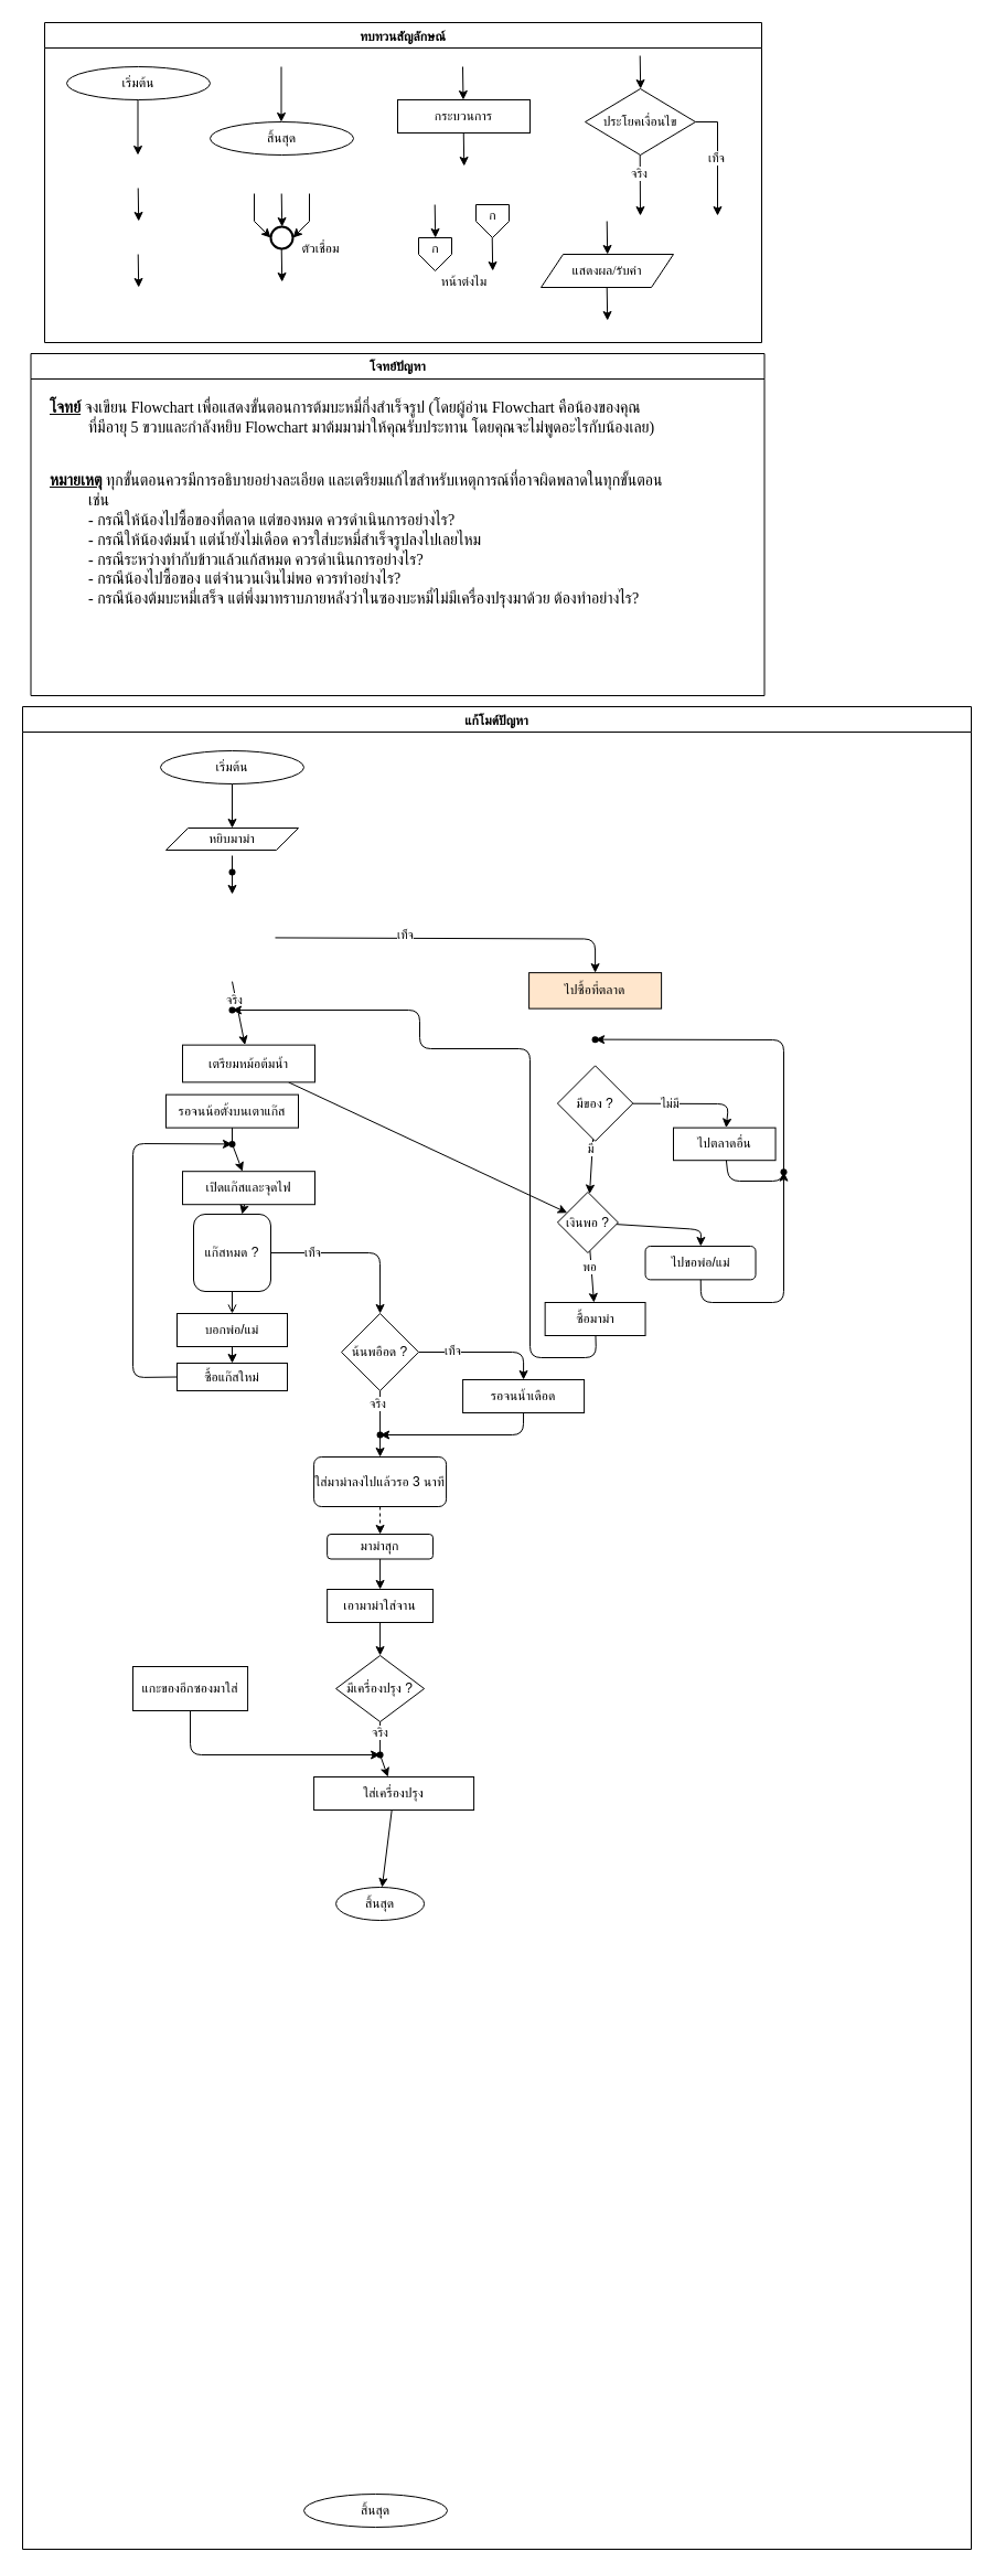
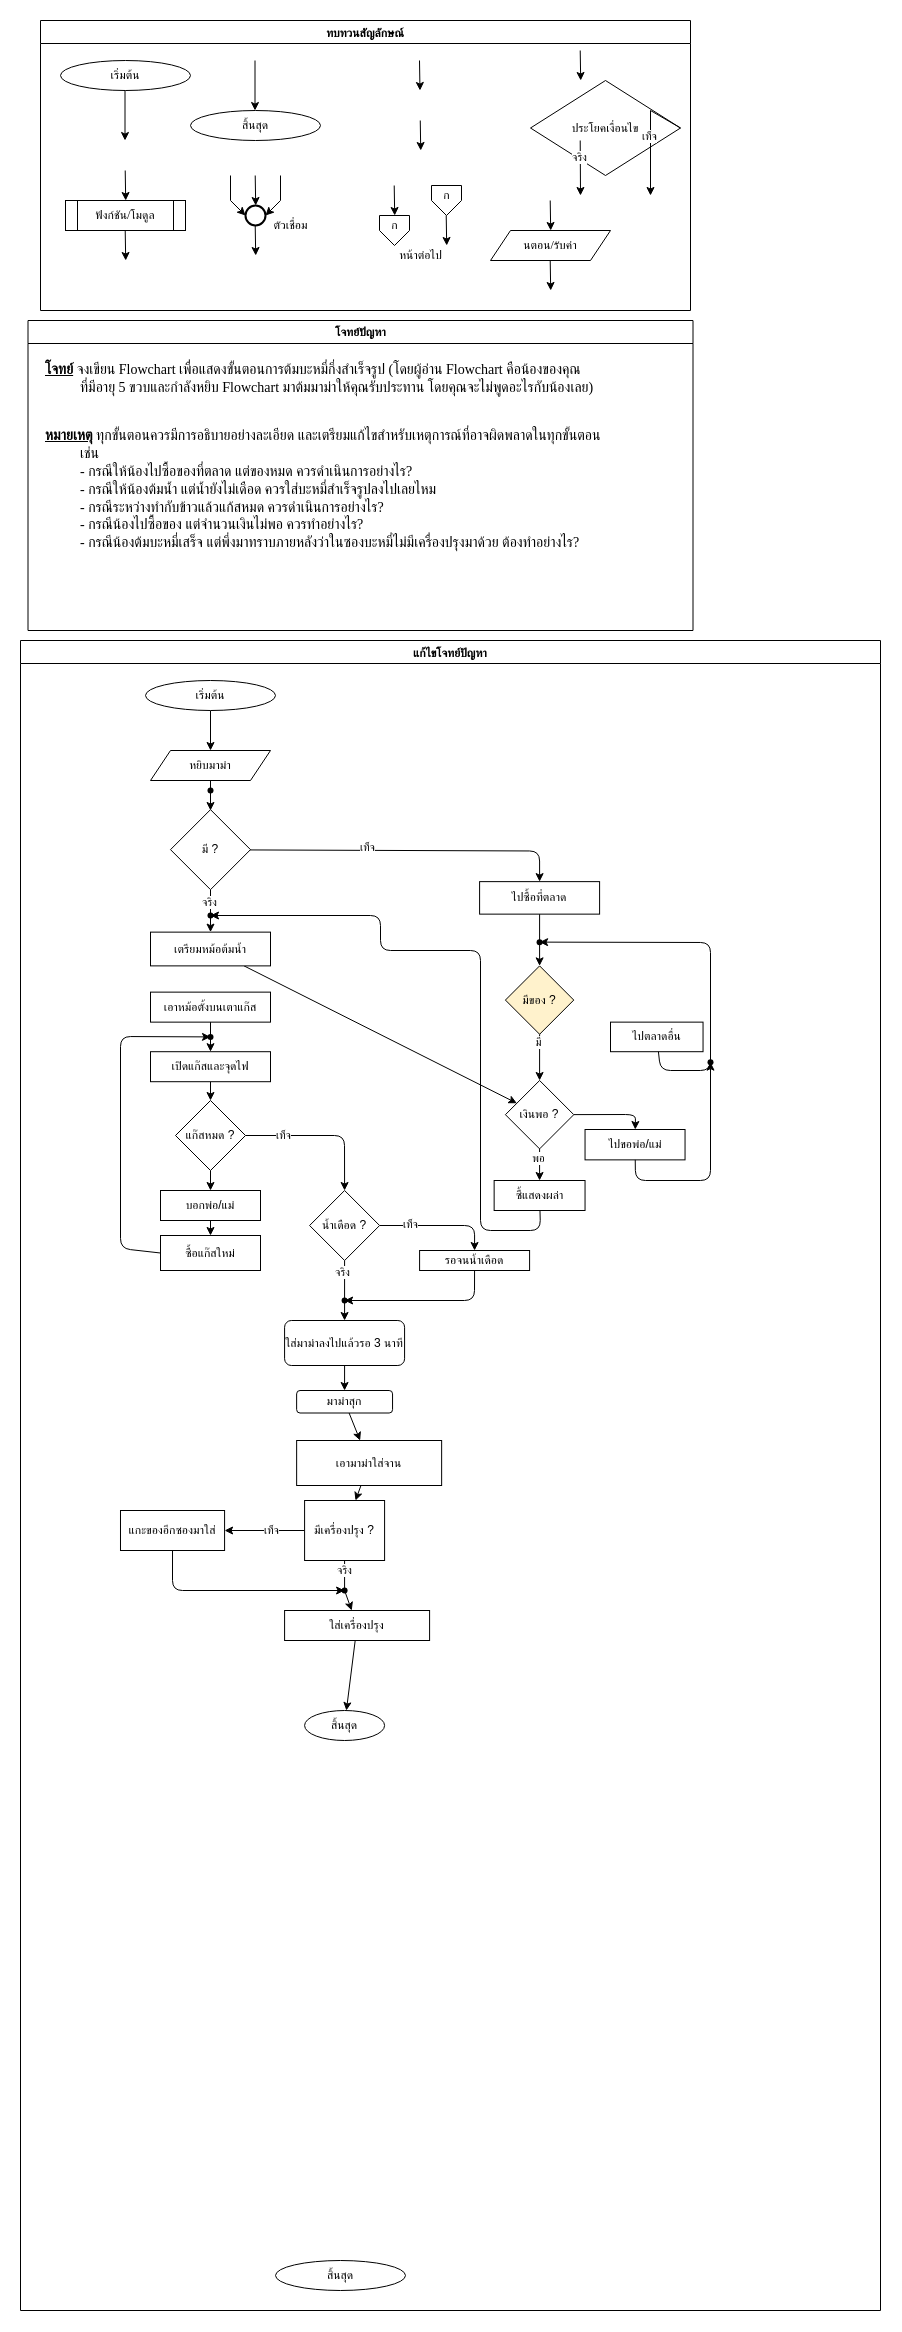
- <mxCell id="7" value="กระบวนการ" style="rounded=0;whiteSpace=wrap;html=1;fontFamily=Sarabun;fontSource=https%3A%2F%2Ffonts.googleapis.com%2Fcss%3Ffamily%3DSarabun;" parent="2" vertex="1"><mxGeometry x="320" y="70" width="120" height="30" as="geometry" /></mxCell>
- <mxCell id="10" value="ประโยคเงื่อนไข" style="rhombus;whiteSpace=wrap;html=1;fontFamily=Sarabun;fontSource=https%3A%2F%2Ffonts.googleapis.com%2Fcss%3Ffamily%3DSarabun;" parent="2" vertex="1"><mxGeometry x="490" y="60" width="100" height="60" as="geometry" /></mxCell>
+ <mxCell id="10" value="ประโยคเงื่อนไข" style="rhombus;whiteSpace=wrap;html=1;fontFamily=Sarabun;fontSource=https%3A%2F%2Ffonts.googleapis.com%2Fcss%3Ffamily%3DSarabun;" parent="2" vertex="1"><mxGeometry x="490" y="60" width="150" height="95" as="geometry" /></mxCell>
+ <mxCell id="16" value="&lt;font data-font-src=&quot;https://fonts.googleapis.com/css?family=Sarabun&quot; face=&quot;Sarabun&quot;&gt;ฟังก์ชัน/โมดูล&lt;/font&gt;" style="shape=process;whiteSpace=wrap;html=1;backgroundOutline=1;" parent="2" vertex="1"><mxGeometry x="25" y="180" width="120" height="30" as="geometry" /></mxCell>
- <mxCell id="32" value="แสดงผล/รับค่า" style="shape=parallelogram;perimeter=parallelogramPerimeter;whiteSpace=wrap;html=1;fixedSize=1;fontFamily=Sarabun;fontSource=https%3A%2F%2Ffonts.googleapis.com%2Fcss%3Ffamily%3DSarabun;" parent="2" vertex="1"><mxGeometry x="450" y="210" width="120" height="30" as="geometry" /></mxCell>
+ <mxCell id="32" value="นตอน/รับค่า" style="shape=parallelogram;perimeter=parallelogramPerimeter;whiteSpace=wrap;html=1;fixedSize=1;fontFamily=Sarabun;fontSource=https%3A%2F%2Ffonts.googleapis.com%2Fcss%3Ffamily%3DSarabun;" parent="2" vertex="1"><mxGeometry x="450" y="210" width="120" height="30" as="geometry" /></mxCell>
- <mxCell id="29" value="หน้าต่งไม" style="text;html=1;align=center;verticalAlign=middle;resizable=0;points=[];autosize=1;strokeColor=none;fillColor=none;fontFamily=Sarabun;fontSource=https%3A%2F%2Ffonts.googleapis.com%2Fcss%3Ffamily%3DSarabun;" parent="2" vertex="1"><mxGeometry x="345" y="220" width="70" height="30" as="geometry" /></mxCell>
+ <mxCell id="29" value="หน้าต่อไป" style="text;html=1;align=center;verticalAlign=middle;resizable=0;points=[];autosize=1;strokeColor=none;fillColor=none;fontFamily=Sarabun;fontSource=https%3A%2F%2Ffonts.googleapis.com%2Fcss%3Ffamily%3DSarabun;" parent="2" vertex="1"><mxGeometry x="345" y="220" width="70" height="30" as="geometry" /></mxCell>
- <mxCell id="35" value="แก้โมด์ปัญหา" style="swimlane;fontFamily=Sarabun;fontSource=https%3A%2F%2Ffonts.googleapis.com%2Fcss%3Ffamily%3DSarabun;" parent="1" vertex="1"><mxGeometry x="20" y="640" width="860" height="1670" as="geometry" /></mxCell>
+ <mxCell id="35" value="แก้ไขโจทย์ปัญหา" style="swimlane;fontFamily=Sarabun;fontSource=https%3A%2F%2Ffonts.googleapis.com%2Fcss%3Ffamily%3DSarabun;" parent="1" vertex="1"><mxGeometry x="20" y="640" width="860" height="1670" as="geometry" /></mxCell>
- <mxCell id="53" value="หยิบมาม่า" style="shape=parallelogram;perimeter=parallelogramPerimeter;whiteSpace=wrap;html=1;fixedSize=1;" vertex="1" parent="35"><mxGeometry x="130" y="110" width="120" height="20" as="geometry" /></mxCell>
+ <mxCell id="53" value="หยิบมาม่า" style="shape=parallelogram;perimeter=parallelogramPerimeter;whiteSpace=wrap;html=1;fixedSize=1;" vertex="1" parent="35"><mxGeometry x="130" y="110" width="120" height="30" as="geometry" /></mxCell>
+ <mxCell id="52" value="มี ?" style="rhombus;whiteSpace=wrap;html=1;" vertex="1" parent="35"><mxGeometry x="150" y="169.13" width="80" height="80" as="geometry" /></mxCell>
- <mxCell id="47" value="ไปซื้อที่ตลาด" style="whiteSpace=wrap;html=1;fillColor=#ffe6cc;" vertex="1" parent="35"><mxGeometry x="459.1" y="241.13" width="120" height="32.5" as="geometry" /></mxCell>
+ <mxCell id="47" value="ไปซื้อที่ตลาด" style="whiteSpace=wrap;html=1;" vertex="1" parent="35"><mxGeometry x="459.1" y="241.13" width="120" height="32.5" as="geometry" /></mxCell>
+ <mxCell id="46" value="" style="edgeStyle=none;html=1;" edge="1" parent="35" source="47" target="66"><mxGeometry relative="1" as="geometry" /></mxCell>
- <mxCell id="45" value="เตรียมหม้อต้มน้ำ" style="whiteSpace=wrap;html=1;" vertex="1" parent="35"><mxGeometry x="145" y="306.63" width="120" height="33.75" as="geometry" /></mxCell>
+ <mxCell id="45" value="เตรียมหม้อต้มน้ำ" style="whiteSpace=wrap;html=1;" vertex="1" parent="35"><mxGeometry x="130" y="291.63" width="120" height="33.75" as="geometry" /></mxCell>
- <mxCell id="66" value="มีของ ?" style="rhombus;whiteSpace=wrap;html=1;" vertex="1" parent="35"><mxGeometry x="484.91" y="325.38" width="68.37" height="68.37" as="geometry" /></mxCell>
+ <mxCell id="66" value="มีของ ?" style="rhombus;whiteSpace=wrap;html=1;fillColor=#fff2cc;" vertex="1" parent="35"><mxGeometry x="484.91" y="325.38" width="68.37" height="68.37" as="geometry" /></mxCell>
- <mxCell id="64" value="" style="edgeStyle=none;html=1;" edge="1" parent="35" source="66" target="71"><mxGeometry relative="1" as="geometry"><Array as="points"><mxPoint x="640" y="360" /></Array></mxGeometry></mxCell>
- <mxCell id="65" value="ไม่มี" style="edgeLabel;html=1;align=center;verticalAlign=middle;resizable=0;points=[];" vertex="1" connectable="0" parent="64"><mxGeometry x="-0.394" relative="1" as="geometry"><mxPoint as="offset" /></mxGeometry></mxCell>
- <mxCell id="49" value="รอจนน้อตั้งบนเตาแก๊ส" style="whiteSpace=wrap;html=1;" vertex="1" parent="35"><mxGeometry x="130" y="351.63" width="120" height="30" as="geometry" /></mxCell>
+ <mxCell id="49" value="เอาหม้อตั้งบนเตาแก๊ส" style="whiteSpace=wrap;html=1;" vertex="1" parent="35"><mxGeometry x="130" y="351.63" width="120" height="30" as="geometry" /></mxCell>
- <mxCell id="51" value="เปิดแก๊สและจุดไฟ" style="whiteSpace=wrap;html=1;" vertex="1" parent="35"><mxGeometry x="145" y="421.2" width="120" height="30" as="geometry" /></mxCell>
+ <mxCell id="51" value="เปิดแก๊สและจุดไฟ" style="whiteSpace=wrap;html=1;" vertex="1" parent="35"><mxGeometry x="130" y="411.2" width="120" height="30" as="geometry" /></mxCell>
- <mxCell id="70" value="เงินพอ ?" style="rhombus;whiteSpace=wrap;html=1;" vertex="1" parent="35"><mxGeometry x="484.91" y="440" width="55" height="55" as="geometry" /></mxCell>
+ <mxCell id="70" value="เงินพอ ?" style="rhombus;whiteSpace=wrap;html=1;" vertex="1" parent="35"><mxGeometry x="484.91" y="440" width="68.37" height="68.37" as="geometry" /></mxCell>
- <mxCell id="83" value="แก๊สหมด ?" style="whiteSpace=wrap;html=1;rounded=1;" vertex="1" parent="35"><mxGeometry x="155" y="460" width="70" height="70" as="geometry" /></mxCell>
+ <mxCell id="83" value="แก๊สหมด ?" style="rhombus;whiteSpace=wrap;html=1;" vertex="1" parent="35"><mxGeometry x="155" y="460" width="70" height="70" as="geometry" /></mxCell>
- <mxCell id="77" value="ไปขอพ่อ/แม่" style="whiteSpace=wrap;html=1;rounded=1;" vertex="1" parent="35"><mxGeometry x="564.54" y="489" width="100" height="30.37" as="geometry" /></mxCell>
+ <mxCell id="77" value="ไปขอพ่อ/แม่" style="whiteSpace=wrap;html=1;" vertex="1" parent="35"><mxGeometry x="564.54" y="489" width="100" height="30.37" as="geometry" /></mxCell>
- <mxCell id="82" value="" style="edgeStyle=none;html=1;endArrow=open;" edge="1" parent="35" source="83" target="85"><mxGeometry relative="1" as="geometry" /></mxCell>
+ <mxCell id="82" value="" style="edgeStyle=none;html=1;" edge="1" parent="35" source="83" target="85"><mxGeometry relative="1" as="geometry" /></mxCell>
- <mxCell id="76" value="ซื้อมาม่า" style="whiteSpace=wrap;html=1;" vertex="1" parent="35"><mxGeometry x="473.64" y="540" width="90.9" height="30" as="geometry" /></mxCell>
+ <mxCell id="76" value="ซื้แสดงผล่า" style="whiteSpace=wrap;html=1;" vertex="1" parent="35"><mxGeometry x="473.64" y="540" width="90.9" height="30" as="geometry" /></mxCell>
- <mxCell id="57" value="น้นพอือด ?" style="rhombus;whiteSpace=wrap;html=1;" vertex="1" parent="35"><mxGeometry x="289.09" y="550" width="70" height="70" as="geometry" /></mxCell>
+ <mxCell id="57" value="น้ำเดือด ?" style="rhombus;whiteSpace=wrap;html=1;" vertex="1" parent="35"><mxGeometry x="289.09" y="550" width="70" height="70" as="geometry" /></mxCell>
- <mxCell id="87" value="ซื้อแก๊สใหม่" style="whiteSpace=wrap;html=1;" vertex="1" parent="35"><mxGeometry x="140" y="595" width="100" height="25" as="geometry" /></mxCell>
+ <mxCell id="87" value="ซื้อแก๊สใหม่" style="whiteSpace=wrap;html=1;" vertex="1" parent="35"><mxGeometry x="140" y="595" width="100" height="35" as="geometry" /></mxCell>
- <mxCell id="61" value="รอจนน้ำเดือด" style="whiteSpace=wrap;html=1;" vertex="1" parent="35"><mxGeometry x="399.09" y="610" width="110" height="30" as="geometry" /></mxCell>
+ <mxCell id="61" value="รอจนน้ำเดือด" style="whiteSpace=wrap;html=1;" vertex="1" parent="35"><mxGeometry x="399.09" y="610" width="110" height="20" as="geometry" /></mxCell>
- <mxCell id="58" value="" style="edgeStyle=none;html=1;dashed=1;" edge="1" parent="35" source="59" target="93"><mxGeometry relative="1" as="geometry" /></mxCell>
+ <mxCell id="58" value="" style="edgeStyle=none;html=1;" edge="1" parent="35" source="59" target="93"><mxGeometry relative="1" as="geometry" /></mxCell>
- <mxCell id="104" value="เอามาม่าใส่จาน" style="rounded=0;whiteSpace=wrap;html=1;" vertex="1" parent="35"><mxGeometry x="276.14" y="800" width="95.91" height="30" as="geometry" /></mxCell>
+ <mxCell id="104" value="เอามาม่าใส่จาน" style="rounded=0;whiteSpace=wrap;html=1;" vertex="1" parent="35"><mxGeometry x="276.14" y="800" width="145" height="45" as="geometry" /></mxCell>
+ <mxCell id="94" value="" style="edgeStyle=none;html=1;" edge="1" parent="35" source="97" target="100"><mxGeometry relative="1" as="geometry" /></mxCell>
+ <mxCell id="95" value="เท็จ" style="edgeLabel;html=1;align=center;verticalAlign=middle;resizable=0;points=[];" vertex="1" connectable="0" parent="94"><mxGeometry x="-0.16" y="-1" relative="1" as="geometry"><mxPoint as="offset" /></mxGeometry></mxCell>
- <mxCell id="97" value="มีเครื่องปรุง ?" style="rhombus;whiteSpace=wrap;html=1;" vertex="1" parent="35"><mxGeometry x="284.09" y="860" width="80" height="60" as="geometry" /></mxCell>
+ <mxCell id="97" value="มีเครื่องปรุง ?" style="whiteSpace=wrap;html=1;rounded=0;" vertex="1" parent="35"><mxGeometry x="284.09" y="860" width="80" height="60" as="geometry" /></mxCell>
